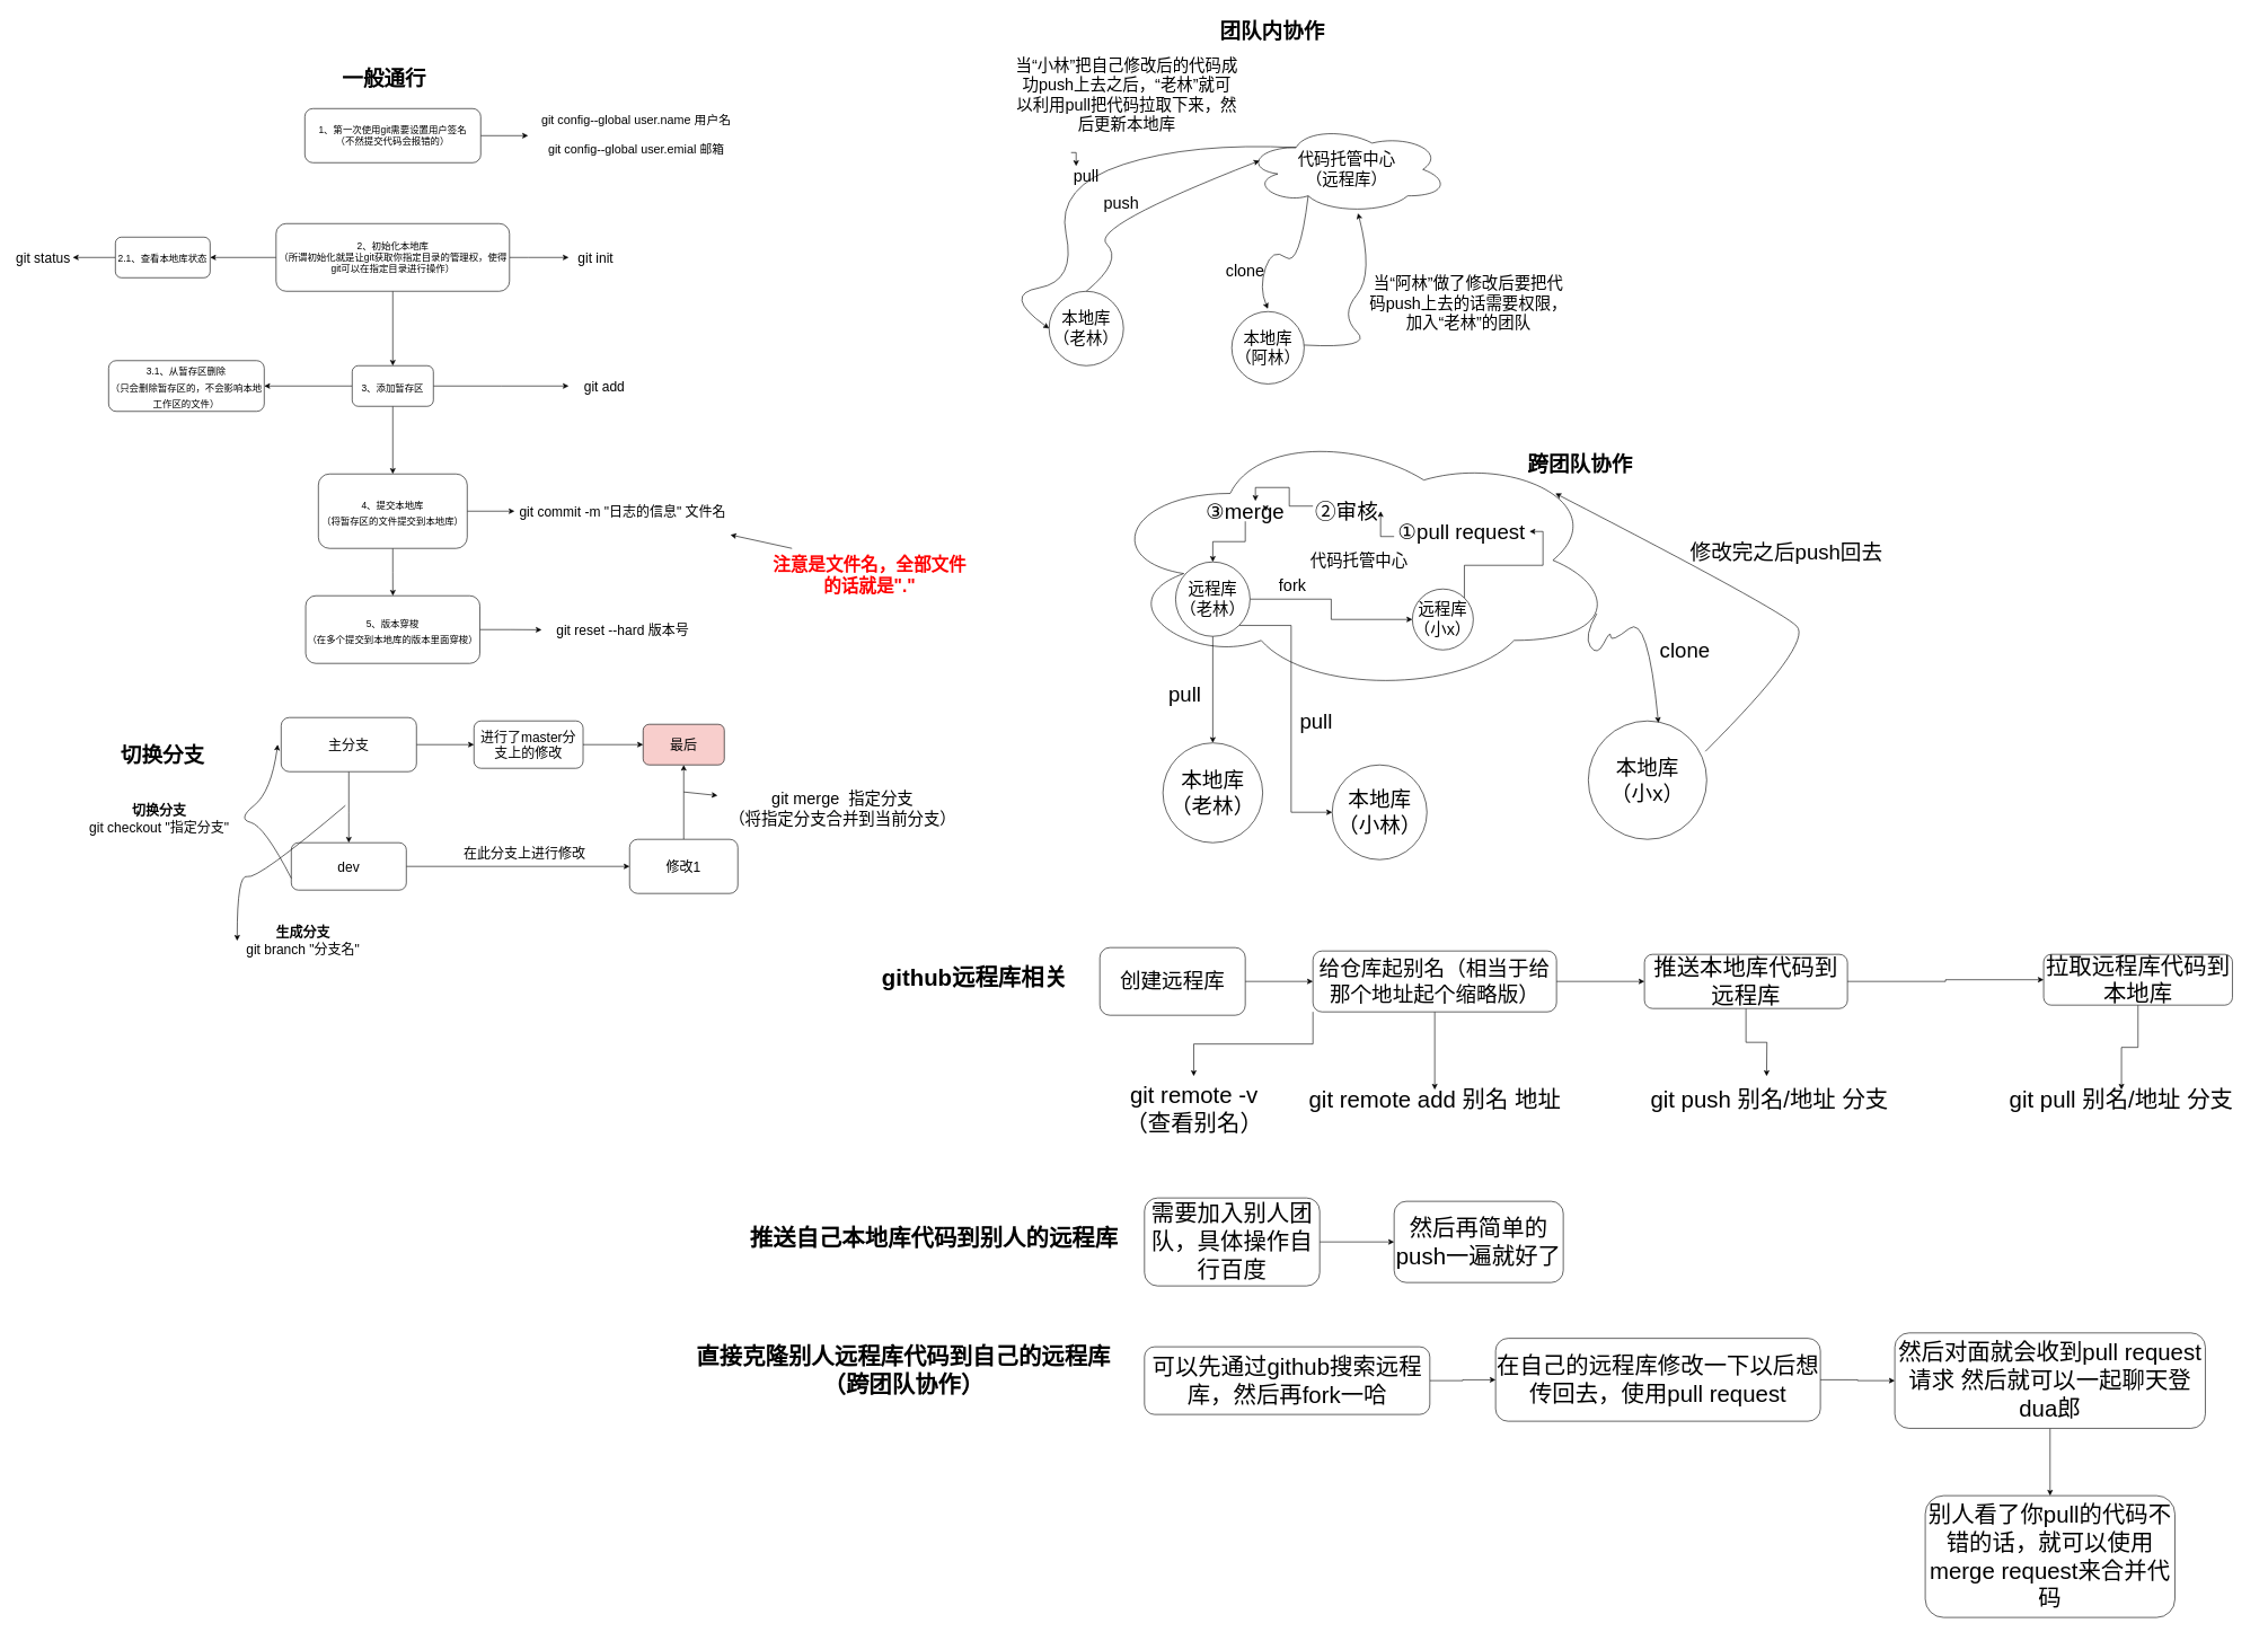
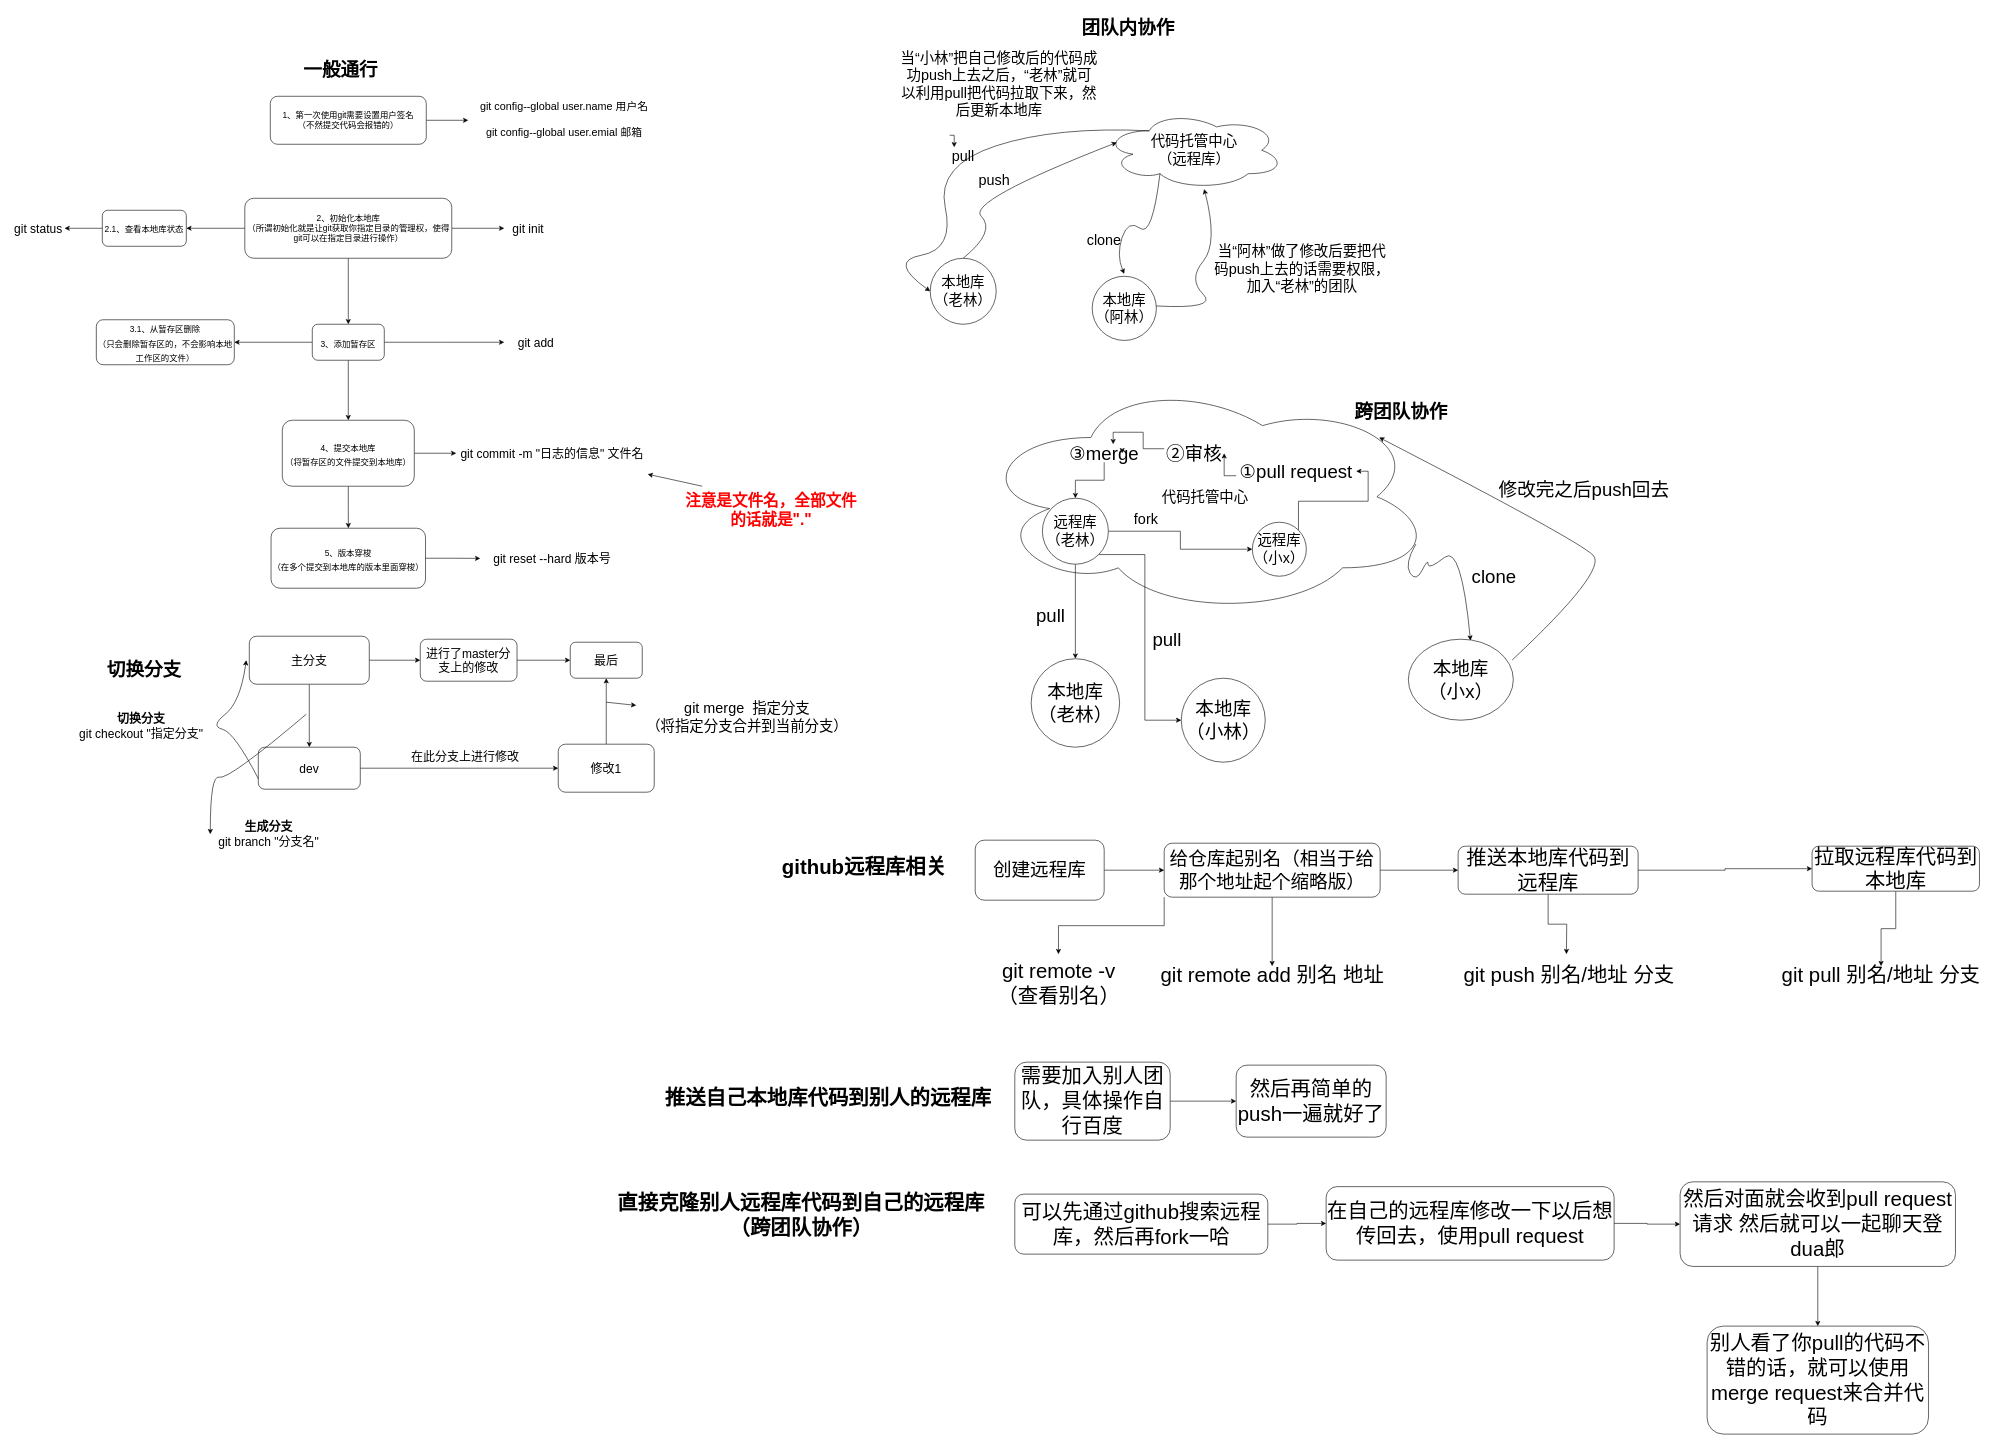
- <mxCell id="31" value="最后" style="rounded=1;whiteSpace=wrap;html=1;fontSize=20;fillColor=#f8cecc;" parent="1" vertex="1"><mxGeometry x="950" y="1070" width="120" height="60" as="geometry" /></mxCell>
+ <mxCell id="31" value="最后" style="rounded=1;whiteSpace=wrap;html=1;fontSize=20;" parent="1" vertex="1"><mxGeometry x="950" y="1070" width="120" height="60" as="geometry" /></mxCell>
- <mxCell id="67" value="本地库&lt;br&gt;（小x）" style="ellipse;whiteSpace=wrap;html=1;aspect=fixed;fontSize=31;" parent="1" vertex="1"><mxGeometry x="2347" y="1065" width="175" height="175" as="geometry" /></mxCell>
+ <mxCell id="67" value="本地库&lt;br&gt;（小x）" style="ellipse;whiteSpace=wrap;html=1;aspect=fixed;fontSize=31;" parent="1" vertex="1"><mxGeometry x="2347" y="1065" width="175" height="135" as="geometry" /></mxCell>
